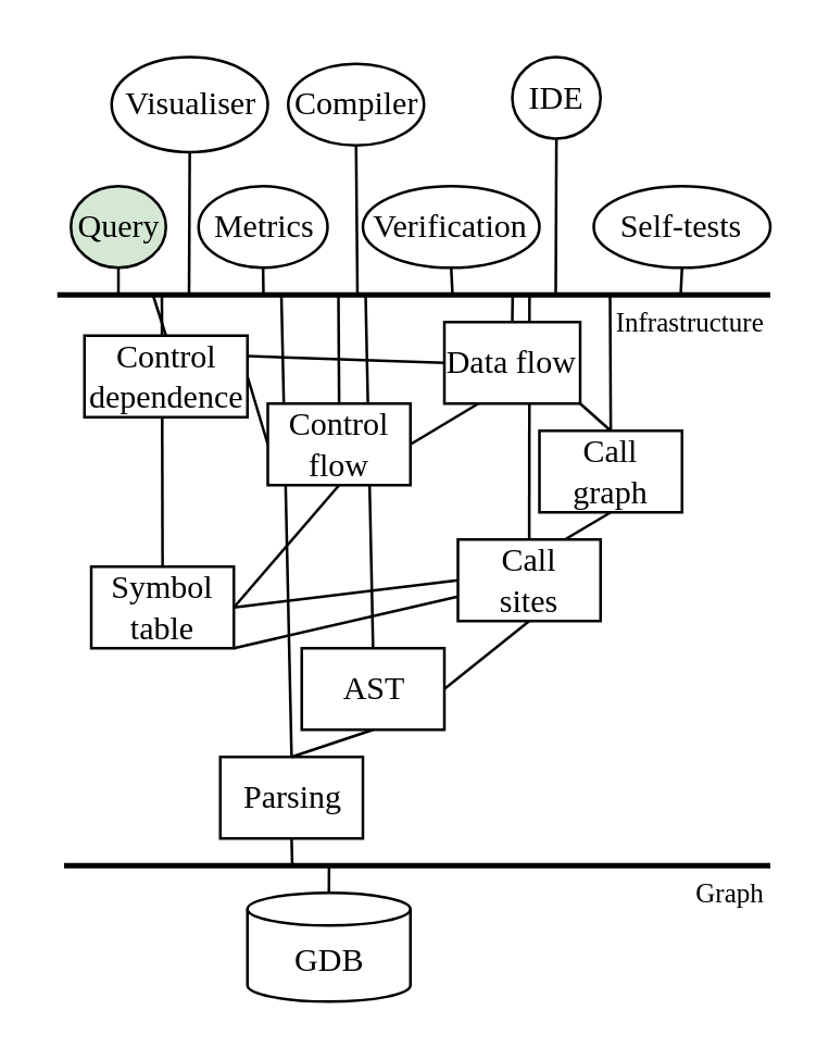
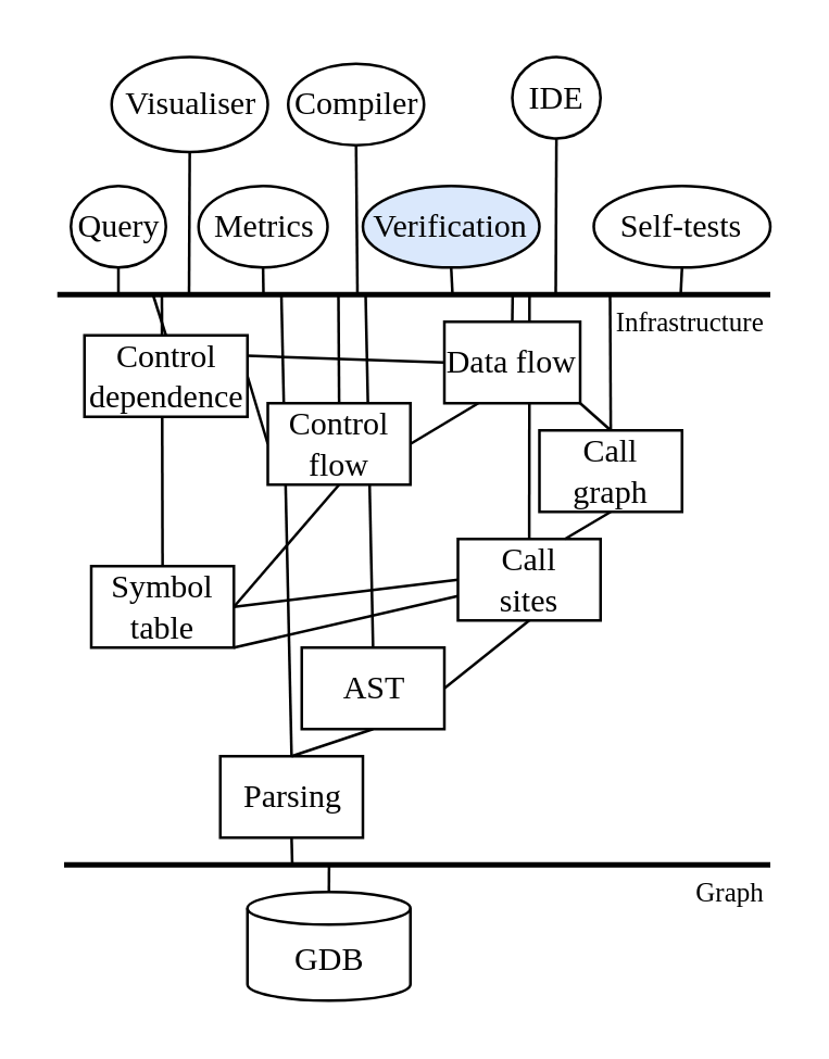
- <mxCell id="25" value="Query" style="ellipse;whiteSpace=wrap;html=1;fontFamily=STIX;shadow=0;fillColor=#d5e8d4;" parent="1" vertex="1"><mxGeometry x="25.5" y="68" width="35" height="30" as="geometry" /></mxCell>
+ <mxCell id="25" value="Query" style="ellipse;whiteSpace=wrap;html=1;fontFamily=STIX;shadow=0;" parent="1" vertex="1"><mxGeometry x="25.5" y="68" width="35" height="30" as="geometry" /></mxCell>
- <mxCell id="19" value="Verification" style="ellipse;whiteSpace=wrap;html=1;fontFamily=STIX;shadow=0;" parent="1" vertex="1"><mxGeometry x="133" y="68" width="65" height="30" as="geometry" /></mxCell>
+ <mxCell id="19" value="Verification" style="ellipse;whiteSpace=wrap;html=1;fontFamily=STIX;shadow=0;fillColor=#dae8fc;" parent="1" vertex="1"><mxGeometry x="133" y="68" width="65" height="30" as="geometry" /></mxCell>
